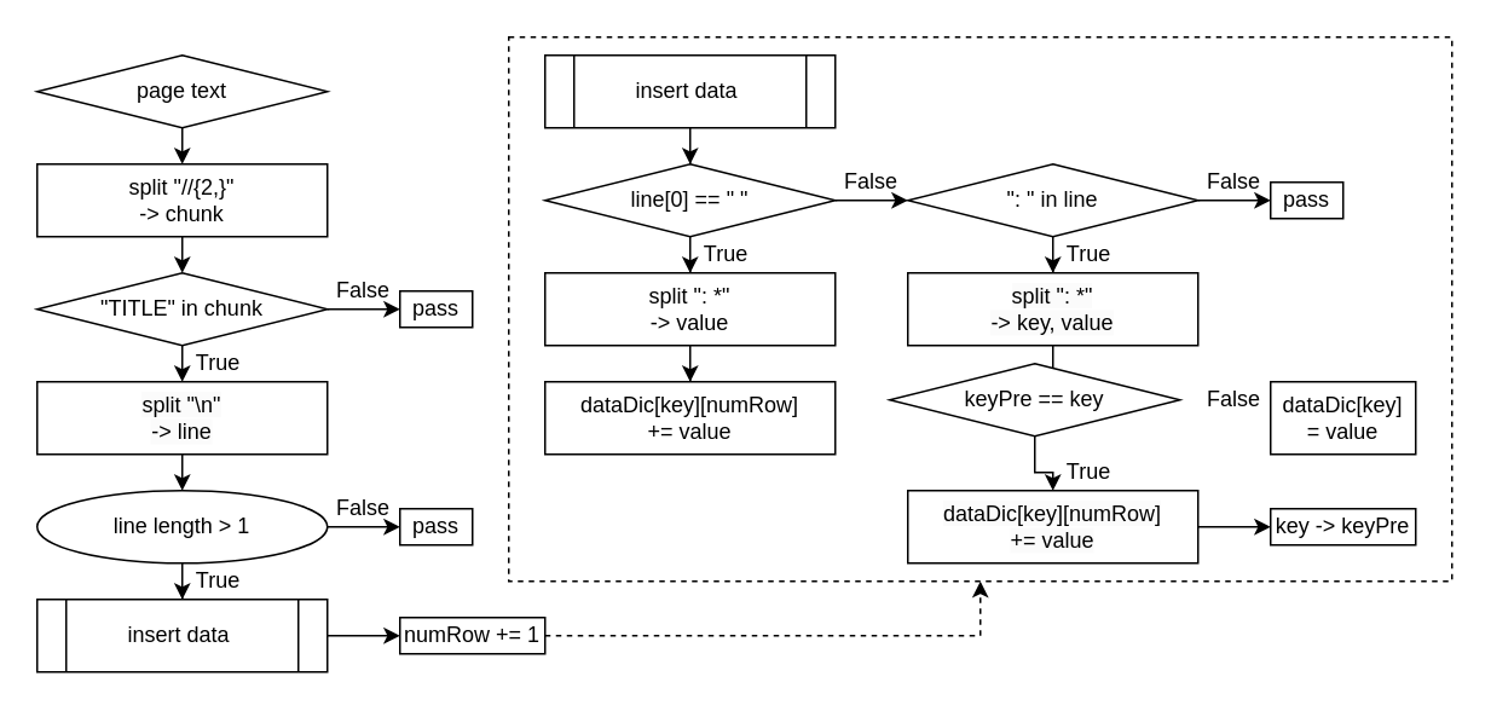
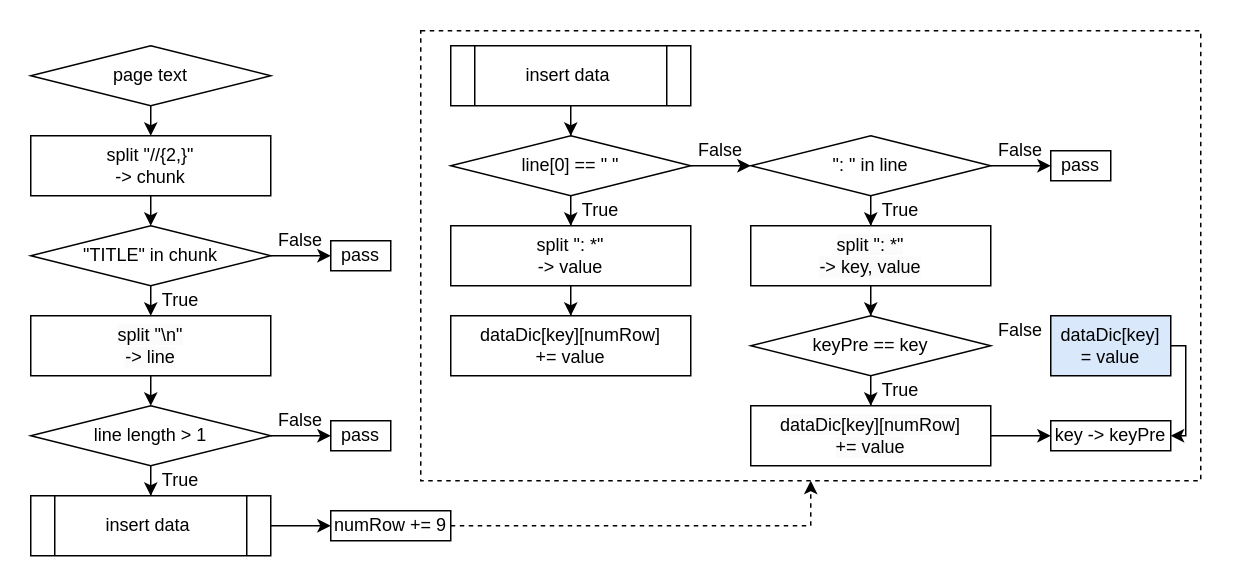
- <mxCell id="31" value="keyPre == key" style="rhombus;whiteSpace=wrap;html=1;" parent="1" vertex="1"><mxGeometry x="490" y="200" width="160" height="40" as="geometry" /></mxCell>
+ <mxCell id="31" value="keyPre == key" style="rhombus;whiteSpace=wrap;html=1;" parent="1" vertex="1"><mxGeometry x="500" y="210" width="160" height="40" as="geometry" /></mxCell>
- <mxCell id="36" value="dataDic[key]&lt;br&gt;= value" style="whiteSpace=wrap;html=1;" parent="1" vertex="1"><mxGeometry x="700" y="210" width="80" height="40" as="geometry" /></mxCell>
+ <mxCell id="36" value="dataDic[key]&lt;br&gt;= value" style="whiteSpace=wrap;html=1;fillColor=#dae8fc;" parent="1" vertex="1"><mxGeometry x="700" y="210" width="80" height="40" as="geometry" /></mxCell>
+ <mxCell id="35" style="edgeStyle=orthogonalEdgeStyle;rounded=0;orthogonalLoop=1;jettySize=auto;html=1;entryX=1;entryY=0.5;entryDx=0;entryDy=0;" edge="1" parent="1" source="36" target="40"><mxGeometry relative="1" as="geometry"><Array as="points"><mxPoint x="790" y="230" /><mxPoint x="790" y="290" /></Array></mxGeometry></mxCell>
- <mxCell id="10" value="line length &amp;gt; 1" style="ellipse;whiteSpace=wrap;html=1;" parent="1" vertex="1"><mxGeometry x="20" y="270" width="160" height="40" as="geometry" /></mxCell>
+ <mxCell id="10" value="line length &amp;gt; 1" style="rhombus;whiteSpace=wrap;html=1;" parent="1" vertex="1"><mxGeometry x="20" y="270" width="160" height="40" as="geometry" /></mxCell>
- <mxCell id="34" value="numRow += 1" style="whiteSpace=wrap;html=1;" parent="1" vertex="1"><mxGeometry x="220" y="340" width="80" height="20" as="geometry" /></mxCell>
+ <mxCell id="34" value="numRow += 9" style="whiteSpace=wrap;html=1;" parent="1" vertex="1"><mxGeometry x="220" y="340" width="80" height="20" as="geometry" /></mxCell>
